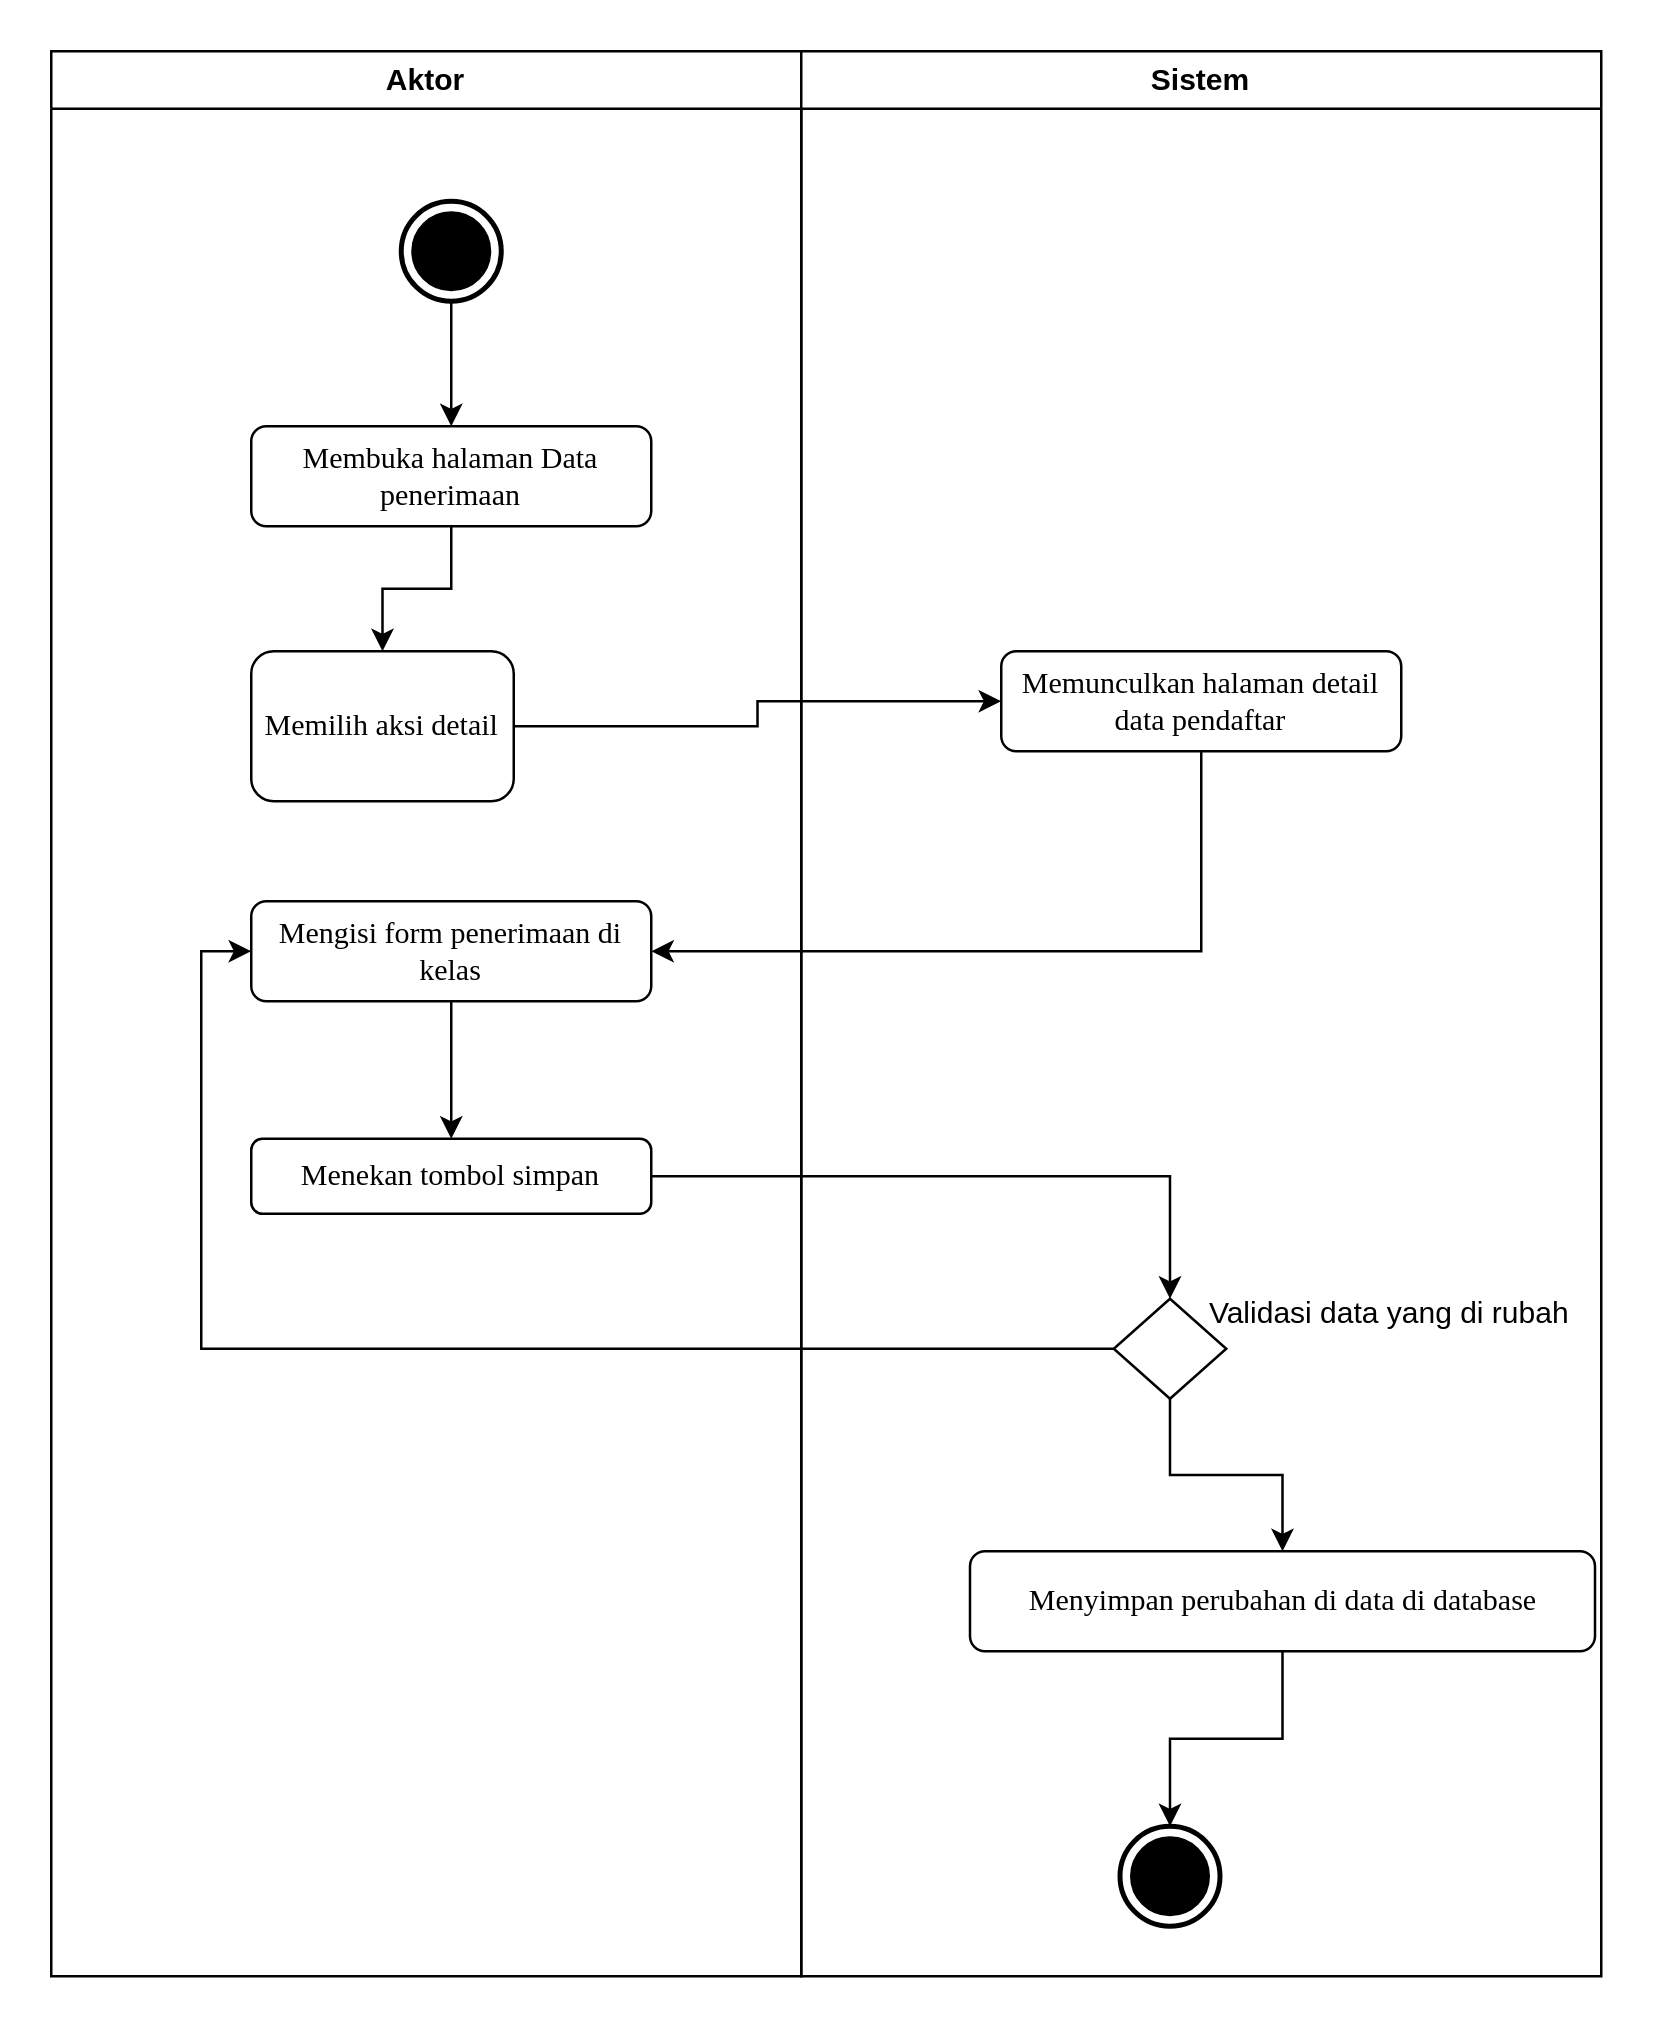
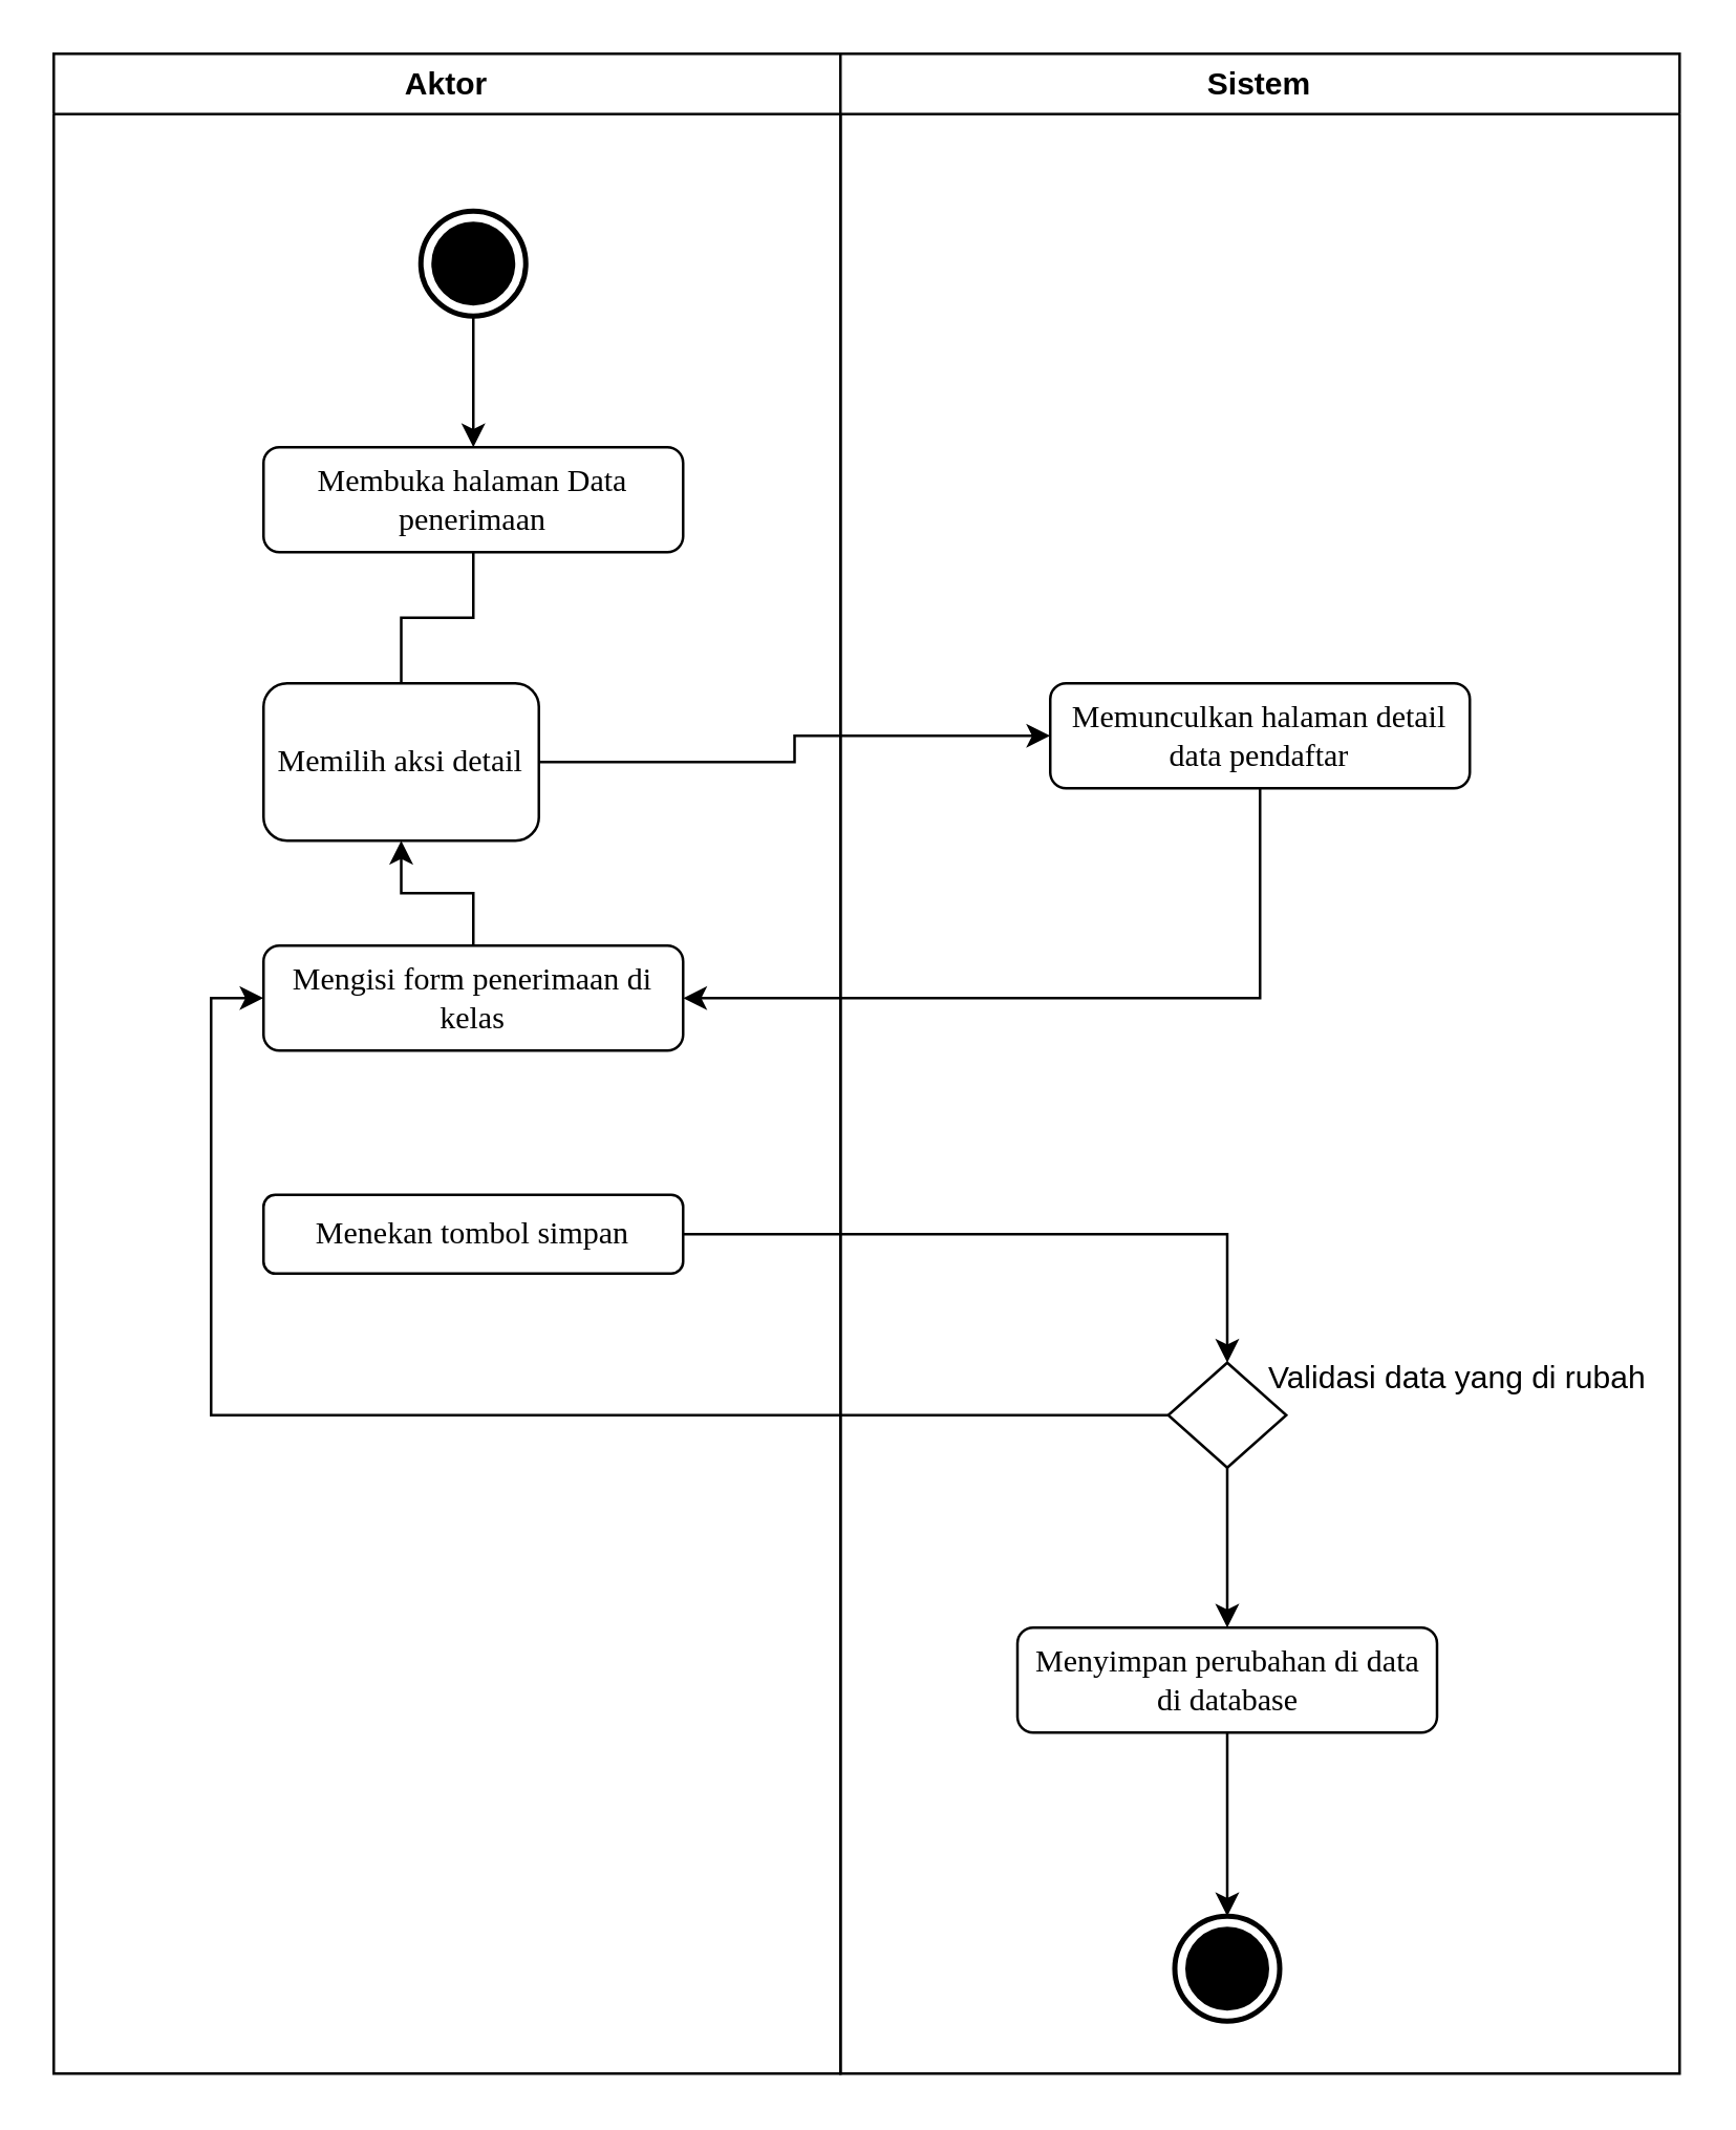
- <mxCell id="5" style="edgeStyle=orthogonalEdgeStyle;rounded=0;orthogonalLoop=1;jettySize=auto;html=1;entryX=0.5;entryY=0;entryDx=0;entryDy=0;" edge="1" parent="2" source="6" target="9"><mxGeometry relative="1" as="geometry" /></mxCell>
+ <mxCell id="5" style="edgeStyle=orthogonalEdgeStyle;rounded=0;orthogonalLoop=1;jettySize=auto;html=1;entryX=0.5;entryY=0;entryDx=0;entryDy=0;endArrow=none;" edge="1" parent="2" source="6" target="9"><mxGeometry relative="1" as="geometry" /></mxCell>
- <mxCell id="7" style="edgeStyle=orthogonalEdgeStyle;rounded=0;orthogonalLoop=1;jettySize=auto;html=1;entryX=0.5;entryY=0;entryDx=0;entryDy=0;" edge="1" parent="2" source="8" target="10"><mxGeometry relative="1" as="geometry" /></mxCell>
+ <mxCell id="7" style="edgeStyle=orthogonalEdgeStyle;rounded=0;orthogonalLoop=1;jettySize=auto;html=1;" edge="1" parent="2" source="8" target="9"><mxGeometry relative="1" as="geometry" /></mxCell>
- <mxCell id="18" value="&lt;font face=&quot;Times New Roman&quot;&gt;Menyimpan perubahan di data di database&lt;/font&gt;" style="shape=rect;html=1;rounded=1;whiteSpace=wrap;align=center;" vertex="1" parent="11"><mxGeometry x="67.5" y="600" width="250" height="40" as="geometry" /></mxCell>
+ <mxCell id="18" value="&lt;font face=&quot;Times New Roman&quot;&gt;Menyimpan perubahan di data di database&lt;/font&gt;" style="shape=rect;html=1;rounded=1;whiteSpace=wrap;align=center;" vertex="1" parent="11"><mxGeometry x="67.5" y="600" width="160" height="40" as="geometry" /></mxCell>
